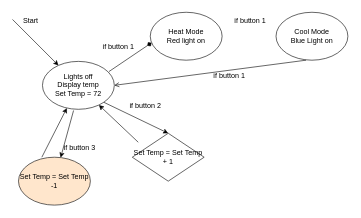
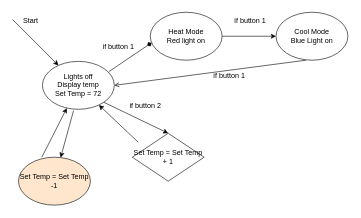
+ <mxCell id="9" value="" style="endArrow=classic;html=1;rounded=0;entryX=0;entryY=0.5;entryDx=0;entryDy=0;exitX=1;exitY=0.5;exitDx=0;exitDy=0;" edge="1" parent="1" source="5" target="8"><mxGeometry width="50" height="50" relative="1" as="geometry"><mxPoint x="390" y="92" as="sourcePoint" /><mxPoint x="440" y="42" as="targetPoint" /></mxGeometry></mxCell>
- <mxCell id="19" value="&amp;nbsp;if button 3" style="text;html=1;align=center;verticalAlign=middle;resizable=0;points=[];autosize=1;strokeColor=none;fillColor=none;" vertex="1" parent="1"><mxGeometry x="90" y="232" width="80" height="30" as="geometry" /></mxCell>
